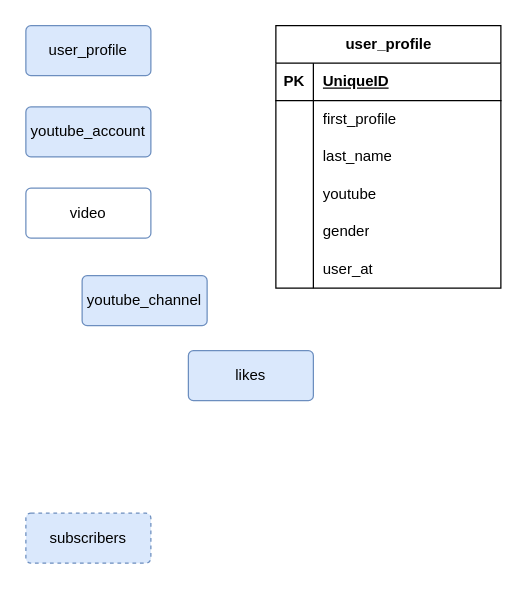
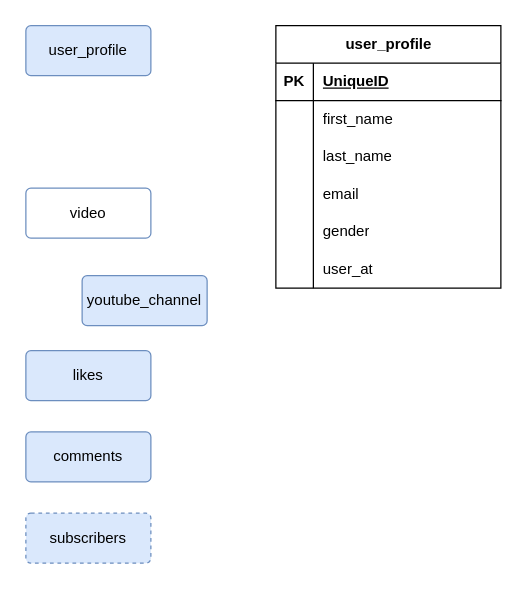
- <mxCell id="15" value="first_profile" style="shape=partialRectangle;connectable=0;fillColor=none;top=0;left=0;bottom=0;right=0;align=left;spacingLeft=6;overflow=hidden;whiteSpace=wrap;html=1;" vertex="1" parent="13"><mxGeometry x="30" width="150" height="30" as="geometry"><mxRectangle width="150" height="30" as="alternateBounds" /></mxGeometry></mxCell>
+ <mxCell id="15" value="first_name" style="shape=partialRectangle;connectable=0;fillColor=none;top=0;left=0;bottom=0;right=0;align=left;spacingLeft=6;overflow=hidden;whiteSpace=wrap;html=1;" vertex="1" parent="13"><mxGeometry x="30" width="150" height="30" as="geometry"><mxRectangle width="150" height="30" as="alternateBounds" /></mxGeometry></mxCell>
- <mxCell id="3" value="youtube_account" style="rounded=1;arcSize=10;whiteSpace=wrap;html=1;align=center;fillColor=#dae8fc;strokeColor=#6c8ebf;" vertex="1" parent="1"><mxGeometry x="20" y="85" width="100" height="40" as="geometry" /></mxCell>
- <mxCell id="21" value="youtube" style="shape=partialRectangle;connectable=0;fillColor=none;top=0;left=0;bottom=0;right=0;align=left;spacingLeft=6;overflow=hidden;whiteSpace=wrap;html=1;" vertex="1" parent="19"><mxGeometry x="30" width="150" height="30" as="geometry"><mxRectangle width="150" height="30" as="alternateBounds" /></mxGeometry></mxCell>
+ <mxCell id="21" value="email" style="shape=partialRectangle;connectable=0;fillColor=none;top=0;left=0;bottom=0;right=0;align=left;spacingLeft=6;overflow=hidden;whiteSpace=wrap;html=1;" vertex="1" parent="19"><mxGeometry x="30" width="150" height="30" as="geometry"><mxRectangle width="150" height="30" as="alternateBounds" /></mxGeometry></mxCell>
- <mxCell id="6" value="likes" style="rounded=1;arcSize=10;whiteSpace=wrap;html=1;align=center;fillColor=#dae8fc;strokeColor=#6c8ebf;" vertex="1" parent="1"><mxGeometry x="150" y="280" width="100" height="40" as="geometry" /></mxCell>
+ <mxCell id="6" value="likes" style="rounded=1;arcSize=10;whiteSpace=wrap;html=1;align=center;fillColor=#dae8fc;strokeColor=#6c8ebf;" vertex="1" parent="1"><mxGeometry x="20" y="280" width="100" height="40" as="geometry" /></mxCell>
+ <mxCell id="7" value="comments" style="rounded=1;arcSize=10;whiteSpace=wrap;html=1;align=center;fillColor=#dae8fc;strokeColor=#6c8ebf;" vertex="1" parent="1"><mxGeometry x="20" y="345" width="100" height="40" as="geometry" /></mxCell>
